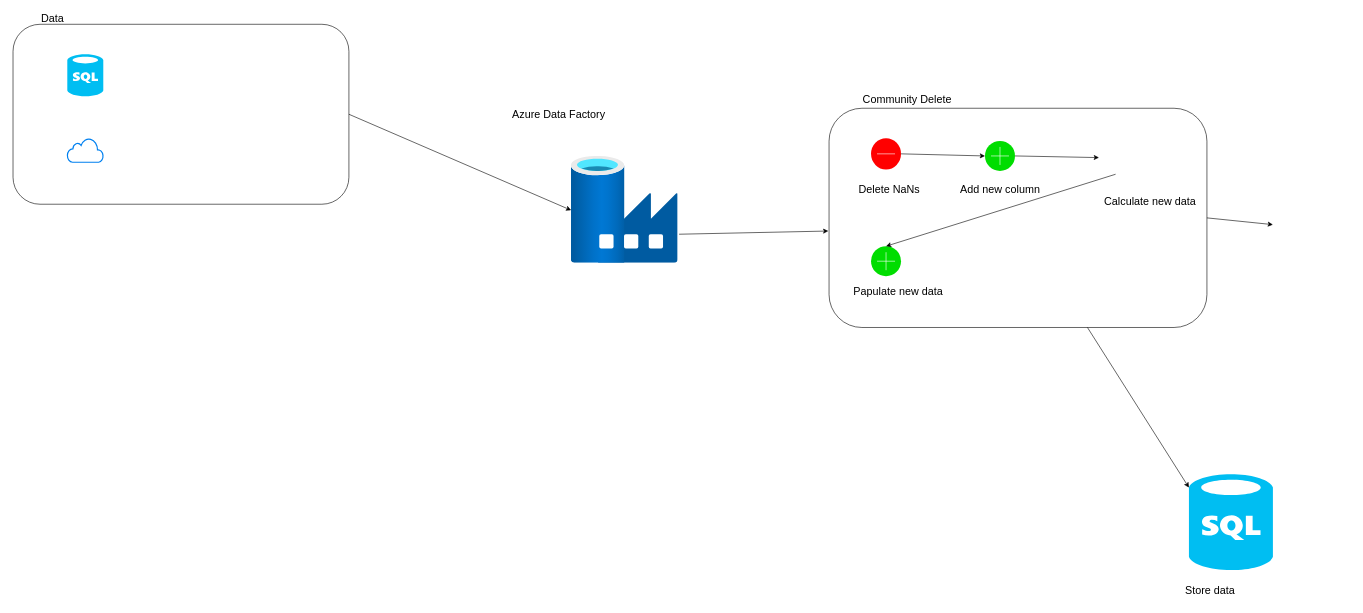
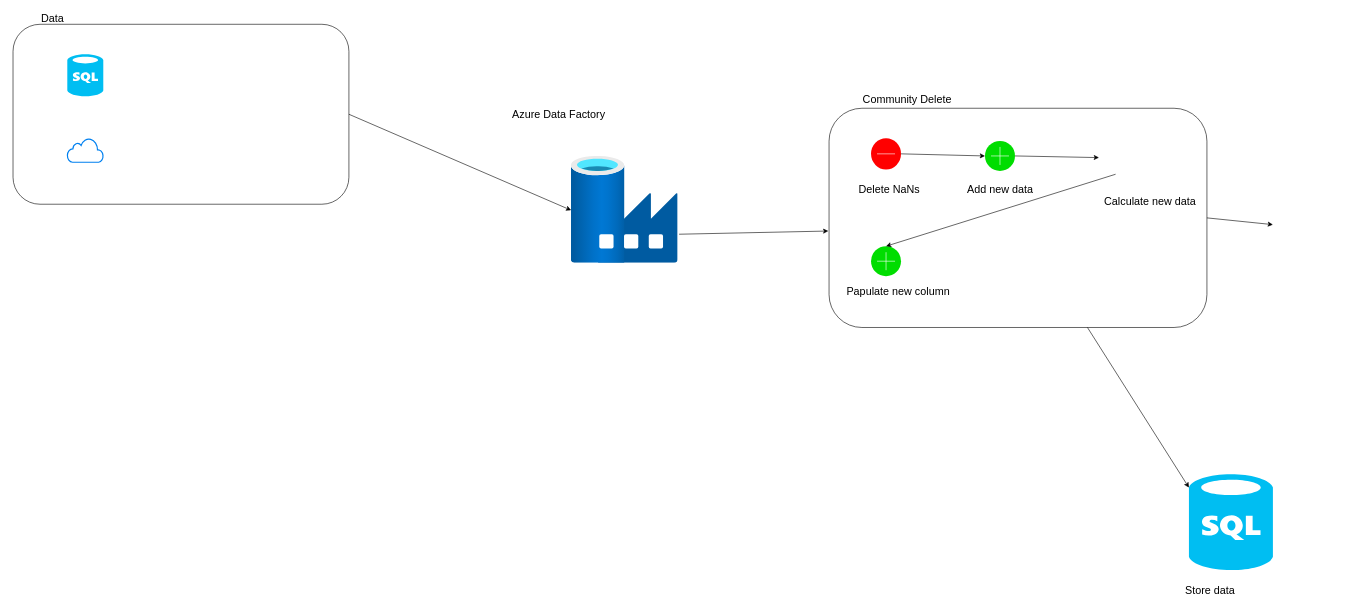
- <mxCell id="17" value="Add new column" style="text;html=1;align=center;verticalAlign=middle;resizable=0;points=[];autosize=1;strokeColor=none;fillColor=none;fontSize=18;" parent="1" vertex="1"><mxGeometry x="1591" y="300" width="150" height="30" as="geometry" /></mxCell>
+ <mxCell id="17" value="Add new data" style="text;html=1;align=center;verticalAlign=middle;resizable=0;points=[];autosize=1;strokeColor=none;fillColor=none;fontSize=18;" parent="1" vertex="1"><mxGeometry x="1591" y="300" width="150" height="30" as="geometry" /></mxCell>
- <mxCell id="25" value="Papulate new data" style="text;html=1;align=center;verticalAlign=middle;resizable=0;points=[];autosize=1;strokeColor=none;fillColor=none;fontSize=18;" parent="1" vertex="1"><mxGeometry x="1401" y="470" width="190" height="30" as="geometry" /></mxCell>
+ <mxCell id="25" value="Papulate new column" style="text;html=1;align=center;verticalAlign=middle;resizable=0;points=[];autosize=1;strokeColor=none;fillColor=none;fontSize=18;" parent="1" vertex="1"><mxGeometry x="1401" y="470" width="190" height="30" as="geometry" /></mxCell>
